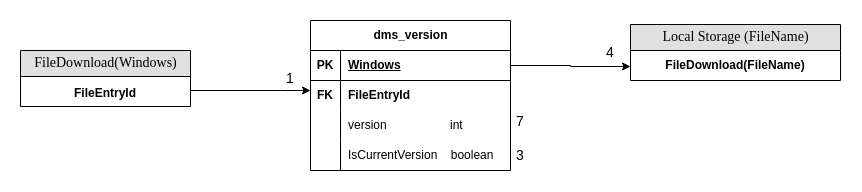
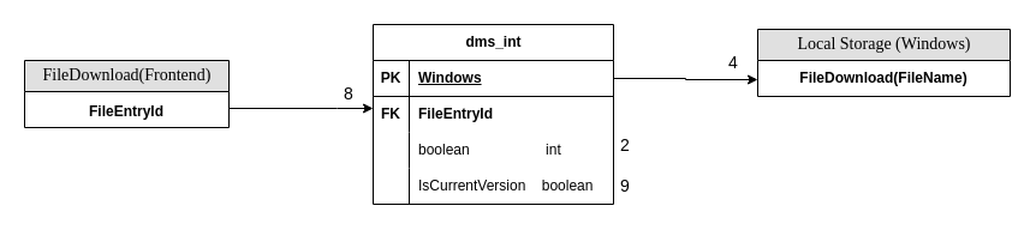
- <mxCell id="4" value="dms_version" style="shape=table;startSize=30;container=1;collapsible=1;childLayout=tableLayout;fixedRows=1;rowLines=0;fontStyle=1;align=center;resizeLast=1;html=1;" vertex="1" parent="1"><mxGeometry x="310" y="20" width="200" height="150" as="geometry" /></mxCell>
+ <mxCell id="4" value="dms_int" style="shape=table;startSize=30;container=1;collapsible=1;childLayout=tableLayout;fixedRows=1;rowLines=0;fontStyle=1;align=center;resizeLast=1;html=1;" vertex="1" parent="1"><mxGeometry x="310" y="20" width="200" height="150" as="geometry" /></mxCell>
- <mxCell id="22" value="Local Storage (FileName)" style="swimlane;html=1;fontStyle=0;childLayout=stackLayout;horizontal=1;startSize=26;fillColor=#e0e0e0;horizontalStack=0;resizeParent=1;resizeLast=0;collapsible=1;marginBottom=0;swimlaneFillColor=#ffffff;align=center;rounded=0;shadow=0;comic=0;labelBackgroundColor=none;strokeWidth=1;fontFamily=Verdana;fontSize=14" vertex="1" parent="1"><mxGeometry x="630" y="24" width="210" height="56" as="geometry" /></mxCell>
+ <mxCell id="22" value="Local Storage (Windows)" style="swimlane;html=1;fontStyle=0;childLayout=stackLayout;horizontal=1;startSize=26;fillColor=#e0e0e0;horizontalStack=0;resizeParent=1;resizeLast=0;collapsible=1;marginBottom=0;swimlaneFillColor=#ffffff;align=center;rounded=0;shadow=0;comic=0;labelBackgroundColor=none;strokeWidth=1;fontFamily=Verdana;fontSize=14" vertex="1" parent="1"><mxGeometry x="630" y="24" width="210" height="56" as="geometry" /></mxCell>
- <mxCell id="2" value="FileDownload(Windows)" style="swimlane;html=1;fontStyle=0;childLayout=stackLayout;horizontal=1;startSize=26;fillColor=#e0e0e0;horizontalStack=0;resizeParent=1;resizeLast=0;collapsible=1;marginBottom=0;swimlaneFillColor=#ffffff;align=center;rounded=0;shadow=0;comic=0;labelBackgroundColor=none;strokeWidth=1;fontFamily=Verdana;fontSize=14" vertex="1" parent="1"><mxGeometry x="20" y="50" width="170" height="56" as="geometry" /></mxCell>
+ <mxCell id="2" value="FileDownload(Frontend)" style="swimlane;html=1;fontStyle=0;childLayout=stackLayout;horizontal=1;startSize=26;fillColor=#e0e0e0;horizontalStack=0;resizeParent=1;resizeLast=0;collapsible=1;marginBottom=0;swimlaneFillColor=#ffffff;align=center;rounded=0;shadow=0;comic=0;labelBackgroundColor=none;strokeWidth=1;fontFamily=Verdana;fontSize=14" vertex="1" parent="1"><mxGeometry x="20" y="50" width="170" height="56" as="geometry" /></mxCell>
- <mxCell id="19" value="&lt;font style=&quot;font-size: 14px;&quot;&gt;1&lt;/font&gt;" style="text;html=1;strokeColor=none;fillColor=none;align=center;verticalAlign=middle;whiteSpace=wrap;rounded=0;" vertex="1" parent="1"><mxGeometry x="260" y="63" width="60" height="30" as="geometry" /></mxCell>
+ <mxCell id="19" value="&lt;font style=&quot;font-size: 14px;&quot;&gt;8&lt;/font&gt;" style="text;html=1;strokeColor=none;fillColor=none;align=center;verticalAlign=middle;whiteSpace=wrap;rounded=0;" vertex="1" parent="1"><mxGeometry x="260" y="63" width="60" height="30" as="geometry" /></mxCell>
- <mxCell id="18" value="&lt;font style=&quot;font-size: 14px;&quot;&gt;7&lt;/font&gt;" style="text;html=1;strokeColor=none;fillColor=none;align=center;verticalAlign=middle;whiteSpace=wrap;rounded=0;" vertex="1" parent="1"><mxGeometry x="490" y="106" width="60" height="30" as="geometry" /></mxCell>
+ <mxCell id="18" value="&lt;font style=&quot;font-size: 14px;&quot;&gt;2&lt;/font&gt;" style="text;html=1;strokeColor=none;fillColor=none;align=center;verticalAlign=middle;whiteSpace=wrap;rounded=0;" vertex="1" parent="1"><mxGeometry x="490" y="106" width="60" height="30" as="geometry" /></mxCell>
- <mxCell id="13" value="version&amp;nbsp; &amp;nbsp; &amp;nbsp; &amp;nbsp; &amp;nbsp; &amp;nbsp; &amp;nbsp; &amp;nbsp; &amp;nbsp; &amp;nbsp;int" style="shape=partialRectangle;connectable=0;fillColor=none;top=0;left=0;bottom=0;right=0;align=left;spacingLeft=6;overflow=hidden;whiteSpace=wrap;html=1;" vertex="1" parent="11"><mxGeometry x="30" width="170" height="30" as="geometry"><mxRectangle width="170" height="30" as="alternateBounds" /></mxGeometry></mxCell>
+ <mxCell id="13" value="boolean&amp;nbsp; &amp;nbsp; &amp;nbsp; &amp;nbsp; &amp;nbsp; &amp;nbsp; &amp;nbsp; &amp;nbsp; &amp;nbsp; &amp;nbsp;int" style="shape=partialRectangle;connectable=0;fillColor=none;top=0;left=0;bottom=0;right=0;align=left;spacingLeft=6;overflow=hidden;whiteSpace=wrap;html=1;" vertex="1" parent="11"><mxGeometry x="30" width="170" height="30" as="geometry"><mxRectangle width="170" height="30" as="alternateBounds" /></mxGeometry></mxCell>
- <mxCell id="20" value="&lt;font style=&quot;font-size: 14px;&quot;&gt;3&lt;/font&gt;" style="text;html=1;strokeColor=none;fillColor=none;align=center;verticalAlign=middle;whiteSpace=wrap;rounded=0;" vertex="1" parent="1"><mxGeometry x="490" y="140" width="60" height="30" as="geometry" /></mxCell>
+ <mxCell id="20" value="&lt;font style=&quot;font-size: 14px;&quot;&gt;9&lt;/font&gt;" style="text;html=1;strokeColor=none;fillColor=none;align=center;verticalAlign=middle;whiteSpace=wrap;rounded=0;" vertex="1" parent="1"><mxGeometry x="490" y="140" width="60" height="30" as="geometry" /></mxCell>
